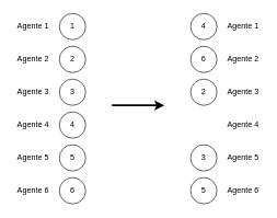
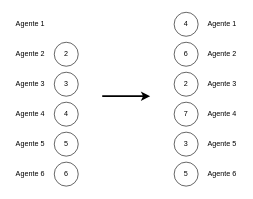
- <mxCell id="5" value="1" style="ellipse;whiteSpace=wrap;html=1;" vertex="1" parent="1"><mxGeometry x="90" y="20" width="40" height="40" as="geometry" /></mxCell>
+ <mxCell id="8" value="7" style="ellipse;whiteSpace=wrap;html=1;" vertex="1" parent="1"><mxGeometry x="290" y="170" width="40" height="40" as="geometry" /></mxCell>
